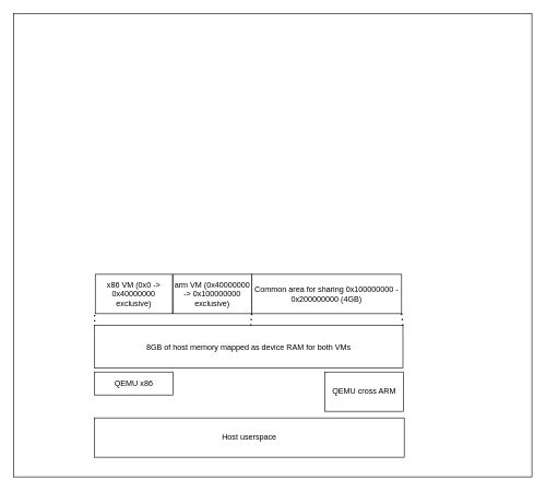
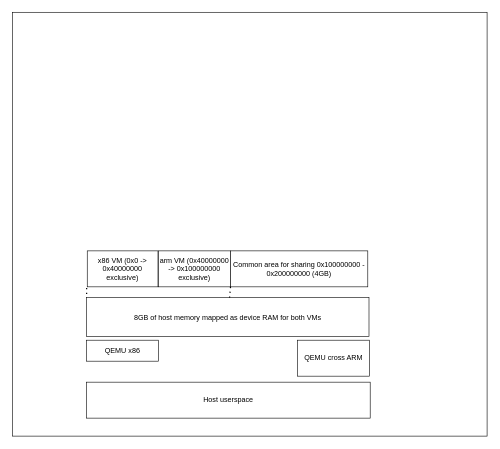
- <mxCell id="11" value="" style="endArrow=none;dashed=1;html=1;dashPattern=1 3;strokeWidth=2;rounded=0;entryX=1;entryY=1;entryDx=0;entryDy=0;exitX=1;exitY=0;exitDx=0;exitDy=0;" edge="1" parent="1" source="7" target="10"><mxGeometry width="50" height="50" relative="1" as="geometry"><mxPoint x="584" y="522" as="sourcePoint" /><mxPoint x="634" y="472" as="targetPoint" /></mxGeometry></mxCell>
